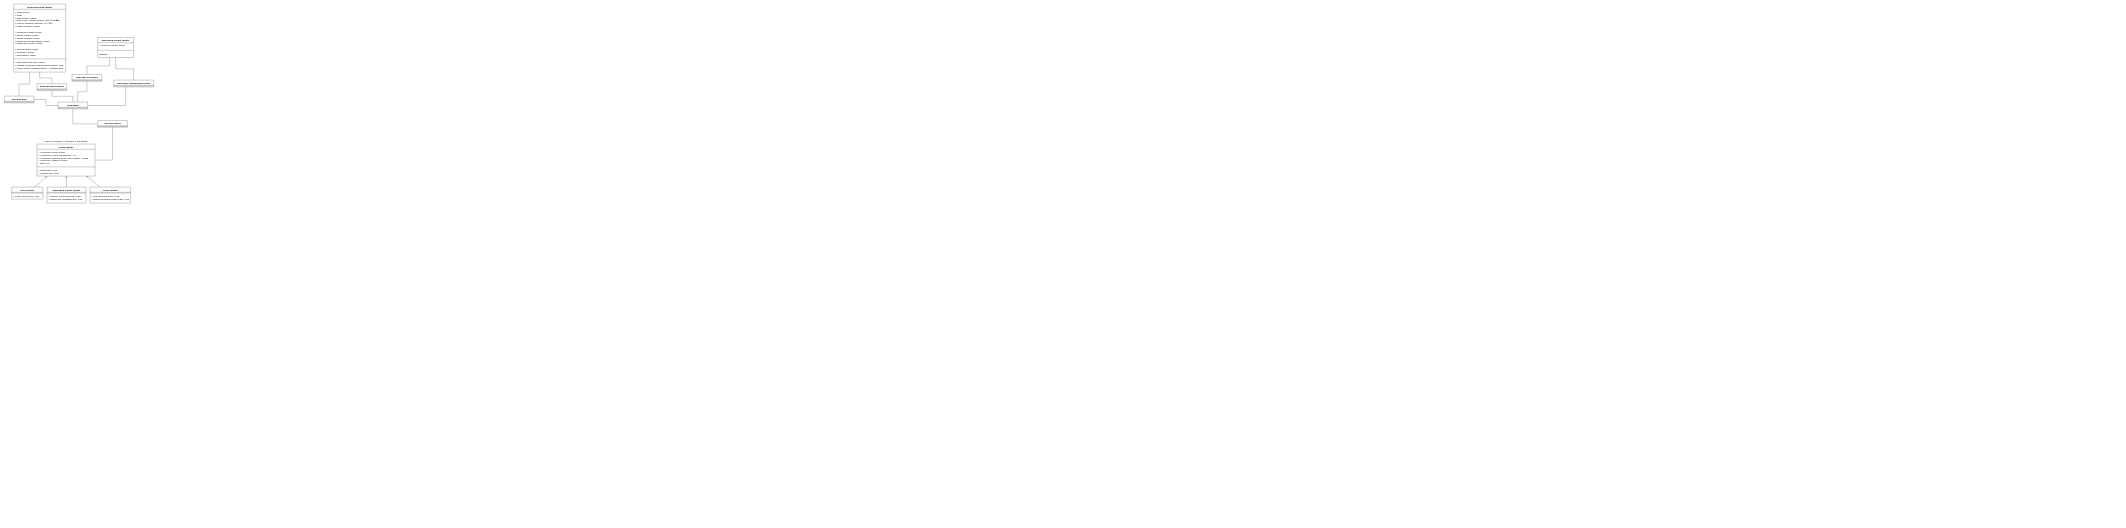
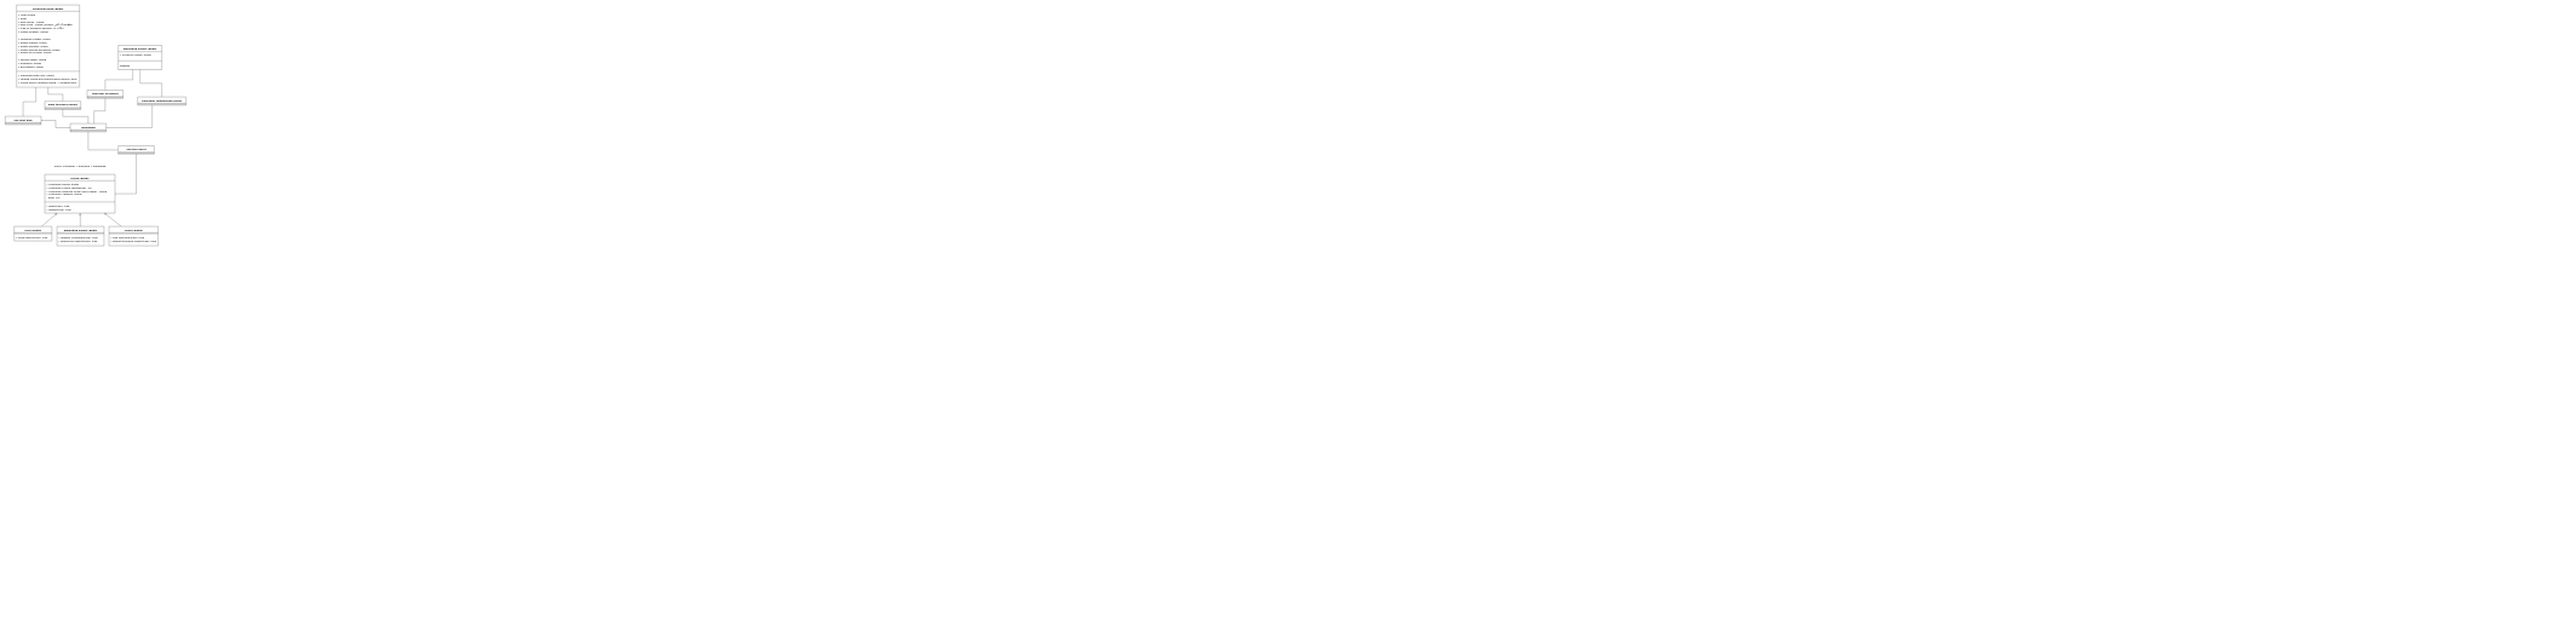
- <mxCell id="4" value="users: customer + technical + marketing" style="text;html=1;align=center;verticalAlign=middle;resizable=0;points=[];autosize=1;strokeColor=none;fillColor=none;" parent="1" vertex="1"><mxGeometry x="208.5" y="690" width="240" height="30" as="geometry" /></mxCell>
+ <mxCell id="4" value="users: customer + technical + marketing" style="text;html=1;align=center;verticalAlign=middle;resizable=0;points=[];autosize=1;strokeColor=none;fillColor=none;" parent="1" vertex="1"><mxGeometry x="208.5" y="670" width="240" height="30" as="geometry" /></mxCell>
- <mxCell id="12" value="&lt;div&gt;+ register customer(type): type&lt;/div&gt;&lt;div&gt;+ import first multiple(&lt;span style=&quot;background-color: initial;&quot;&gt;type&lt;/span&gt;&lt;span style=&quot;background-color: initial;&quot;&gt;): type&lt;/span&gt;&lt;/div&gt;" style="text;strokeColor=none;fillColor=none;align=left;verticalAlign=top;spacingLeft=4;spacingRight=4;overflow=hidden;rotatable=0;points=[[0,0.5],[1,0.5]];portConstraint=eastwest;whiteSpace=wrap;html=1;" parent="10" vertex="1"><mxGeometry y="34" width="194.5" height="46" as="geometry" /></mxCell>
+ <mxCell id="12" value="&lt;div&gt;+ register customer(type): type&lt;/div&gt;&lt;div&gt;+ import first report(&lt;span style=&quot;background-color: initial;&quot;&gt;type&lt;/span&gt;&lt;span style=&quot;background-color: initial;&quot;&gt;): type&lt;/span&gt;&lt;/div&gt;" style="text;strokeColor=none;fillColor=none;align=left;verticalAlign=top;spacingLeft=4;spacingRight=4;overflow=hidden;rotatable=0;points=[[0,0.5],[1,0.5]];portConstraint=eastwest;whiteSpace=wrap;html=1;" parent="10" vertex="1"><mxGeometry y="34" width="194.5" height="46" as="geometry" /></mxCell>
